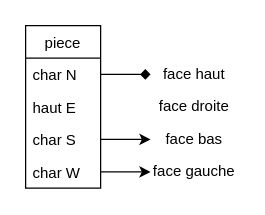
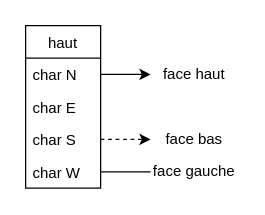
- <mxCell id="2" value="piece" style="swimlane;fontStyle=0;childLayout=stackLayout;horizontal=1;startSize=26;fillColor=none;horizontalStack=0;resizeParent=1;resizeParentMax=0;resizeLast=0;collapsible=1;marginBottom=0;" vertex="1" parent="1"><mxGeometry x="20" y="20" width="60" height="130" as="geometry" /></mxCell>
+ <mxCell id="2" value="haut" style="swimlane;fontStyle=0;childLayout=stackLayout;horizontal=1;startSize=26;fillColor=none;horizontalStack=0;resizeParent=1;resizeParentMax=0;resizeLast=0;collapsible=1;marginBottom=0;" vertex="1" parent="1"><mxGeometry x="20" y="20" width="60" height="130" as="geometry" /></mxCell>
- <mxCell id="11" style="edgeStyle=orthogonalEdgeStyle;rounded=0;orthogonalLoop=1;jettySize=auto;html=1;exitX=1;exitY=0.5;exitDx=0;exitDy=0;entryX=0;entryY=0.5;entryDx=0;entryDy=0;endArrow=diamond;" edge="1" parent="1" source="3" target="7"><mxGeometry relative="1" as="geometry" /></mxCell>
+ <mxCell id="11" style="edgeStyle=orthogonalEdgeStyle;rounded=0;orthogonalLoop=1;jettySize=auto;html=1;exitX=1;exitY=0.5;exitDx=0;exitDy=0;entryX=0;entryY=0.5;entryDx=0;entryDy=0;" edge="1" parent="1" source="3" target="7"><mxGeometry relative="1" as="geometry" /></mxCell>
- <mxCell id="8" value="face droite" style="text;html=1;strokeColor=none;fillColor=none;align=center;verticalAlign=middle;whiteSpace=wrap;rounded=0;" vertex="1" parent="1"><mxGeometry x="120" y="75" width="70" height="20" as="geometry" /></mxCell>
- <mxCell id="4" value="haut E" style="text;strokeColor=none;fillColor=none;align=left;verticalAlign=top;spacingLeft=4;spacingRight=4;overflow=hidden;rotatable=0;points=[[0,0.5],[1,0.5]];portConstraint=eastwest;" vertex="1" parent="2"><mxGeometry y="52" width="60" height="26" as="geometry" /></mxCell>
+ <mxCell id="4" value="char E" style="text;strokeColor=none;fillColor=none;align=left;verticalAlign=top;spacingLeft=4;spacingRight=4;overflow=hidden;rotatable=0;points=[[0,0.5],[1,0.5]];portConstraint=eastwest;" vertex="1" parent="2"><mxGeometry y="52" width="60" height="26" as="geometry" /></mxCell>
- <mxCell id="12" style="edgeStyle=orthogonalEdgeStyle;rounded=0;orthogonalLoop=1;jettySize=auto;html=1;exitX=1;exitY=0.5;exitDx=0;exitDy=0;entryX=0;entryY=0.5;entryDx=0;entryDy=0;" edge="1" parent="1" source="5" target="9"><mxGeometry relative="1" as="geometry" /></mxCell>
+ <mxCell id="12" style="edgeStyle=orthogonalEdgeStyle;rounded=0;orthogonalLoop=1;jettySize=auto;html=1;exitX=1;exitY=0.5;exitDx=0;exitDy=0;entryX=0;entryY=0.5;entryDx=0;entryDy=0;dashed=1;" edge="1" parent="1" source="5" target="9"><mxGeometry relative="1" as="geometry" /></mxCell>
- <mxCell id="13" style="edgeStyle=orthogonalEdgeStyle;rounded=0;orthogonalLoop=1;jettySize=auto;html=1;exitX=1;exitY=0.5;exitDx=0;exitDy=0;entryX=0;entryY=0.5;entryDx=0;entryDy=0;" edge="1" parent="1" source="6" target="10"><mxGeometry relative="1" as="geometry" /></mxCell>
+ <mxCell id="13" style="edgeStyle=orthogonalEdgeStyle;rounded=0;orthogonalLoop=1;jettySize=auto;html=1;exitX=1;exitY=0.5;exitDx=0;exitDy=0;entryX=0;entryY=0.5;entryDx=0;entryDy=0;endArrow=none;" edge="1" parent="1" source="6" target="10"><mxGeometry relative="1" as="geometry" /></mxCell>
